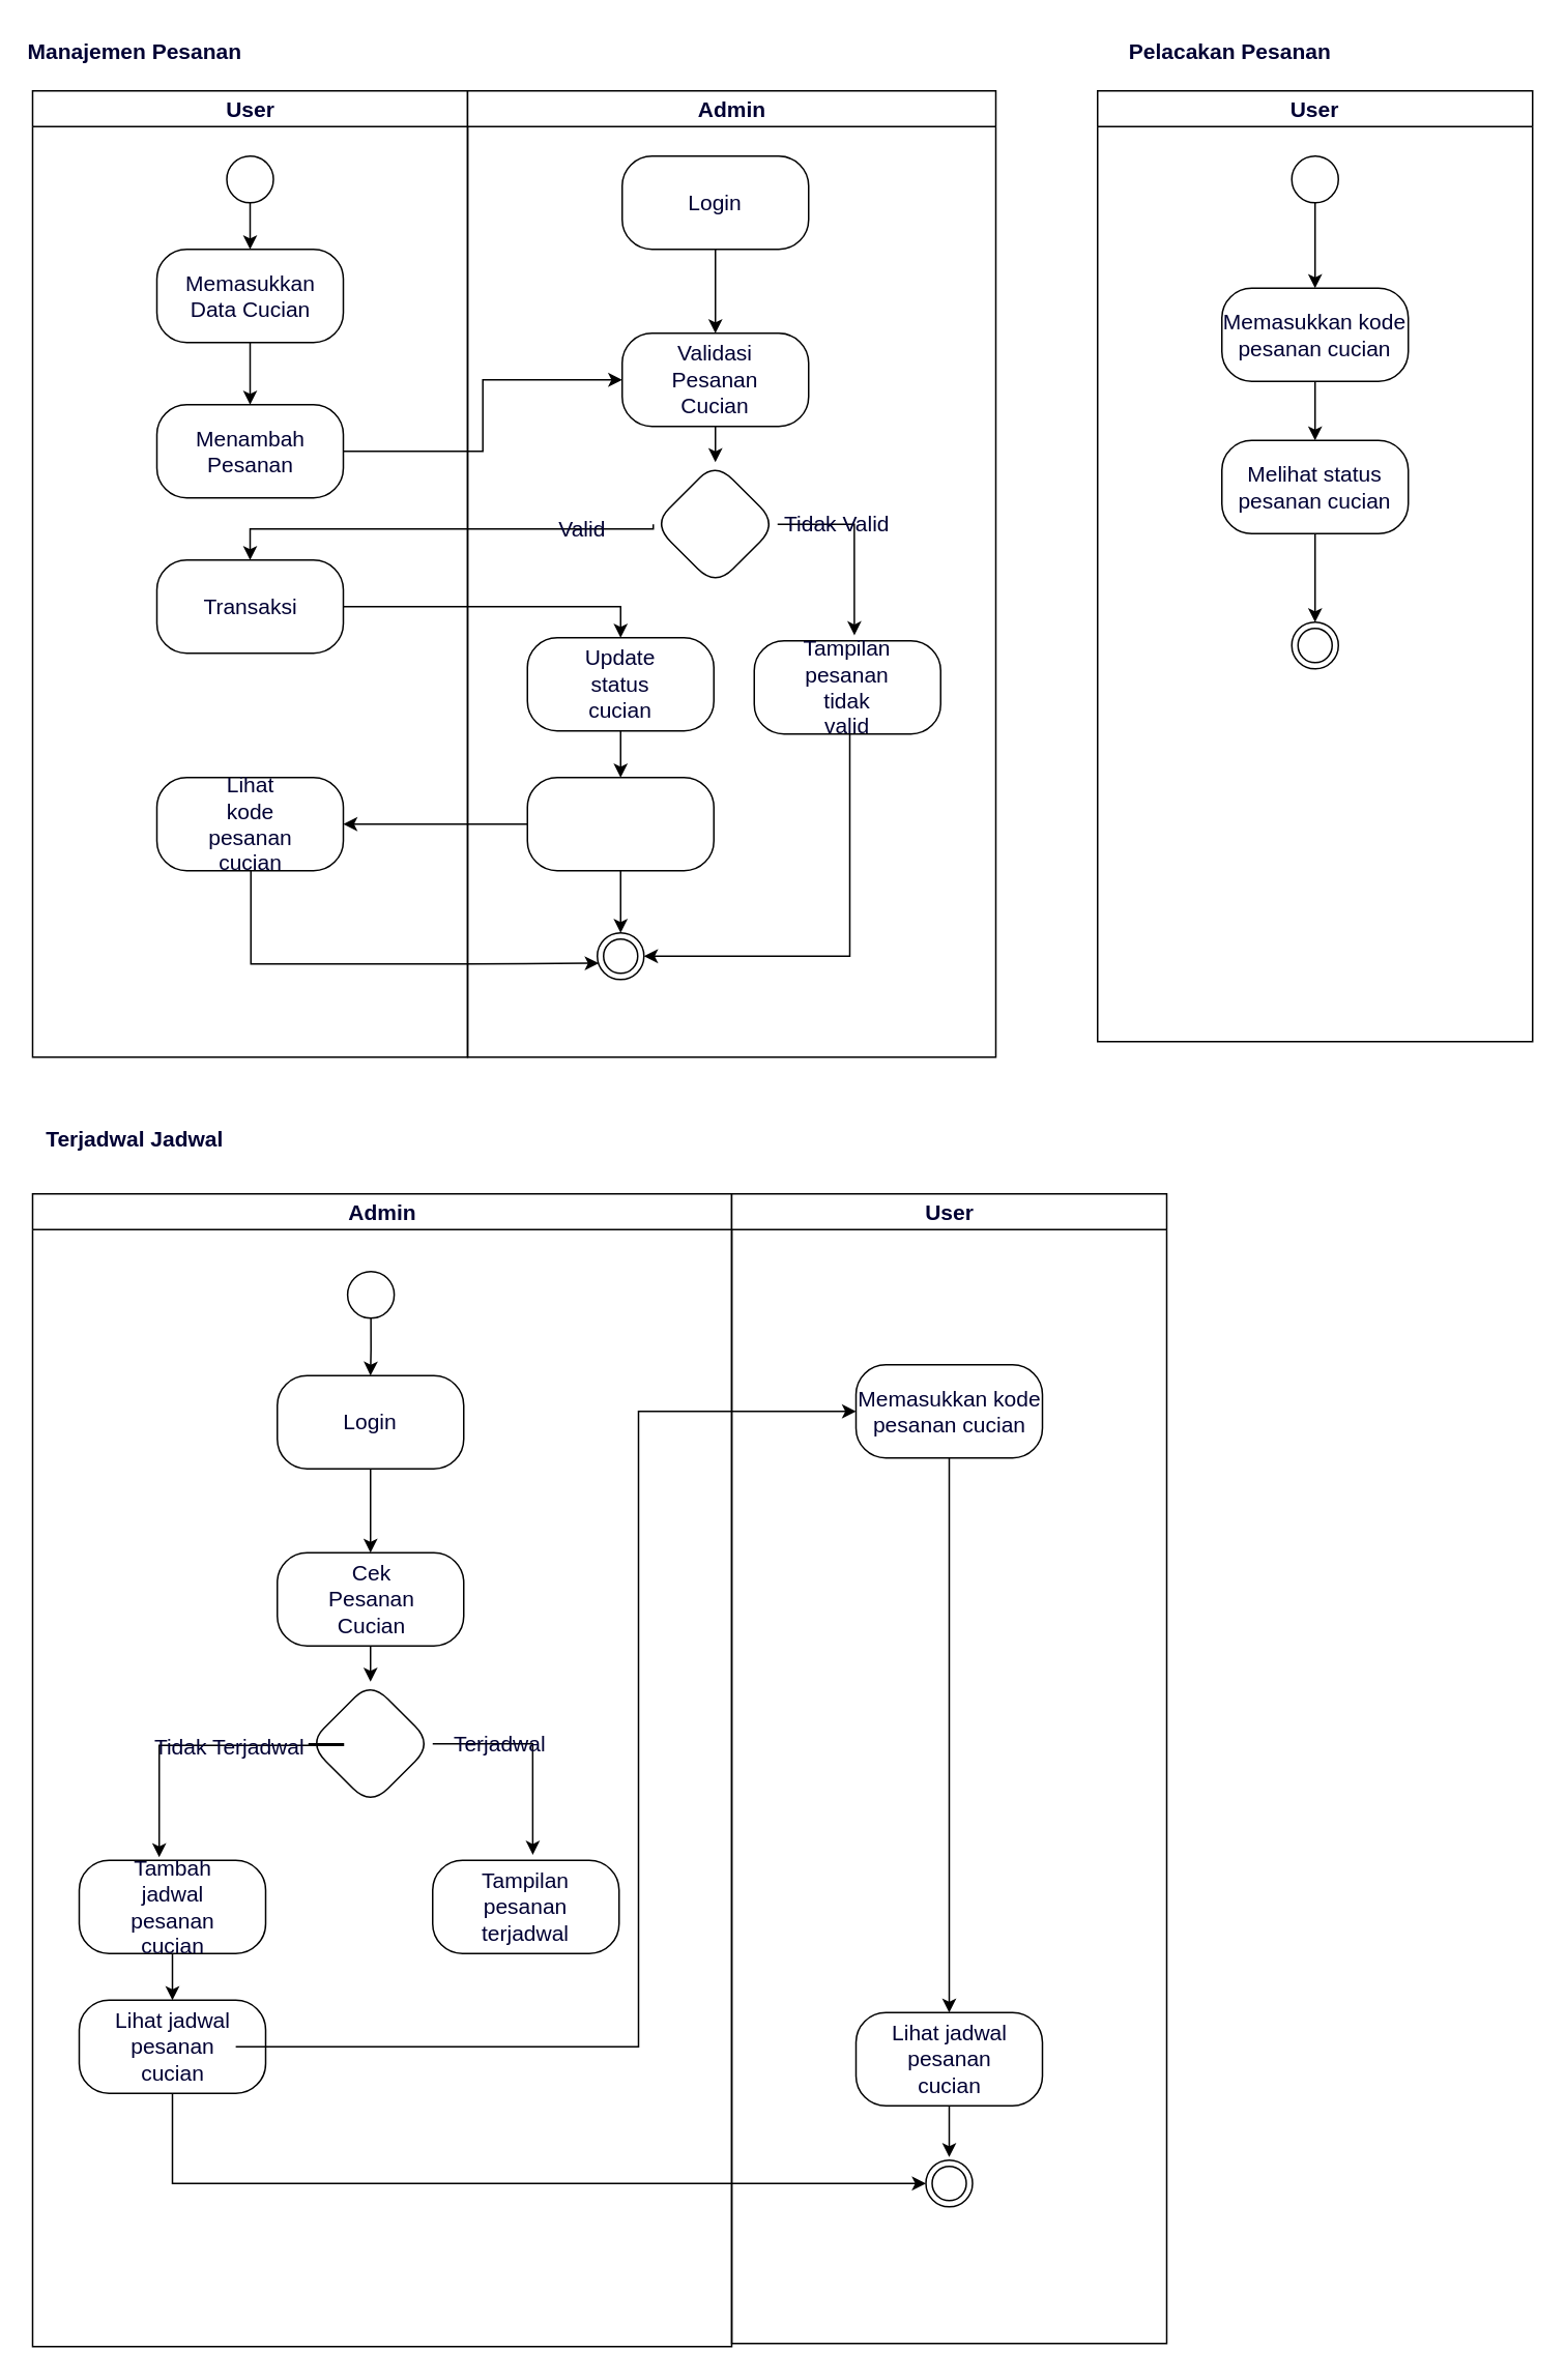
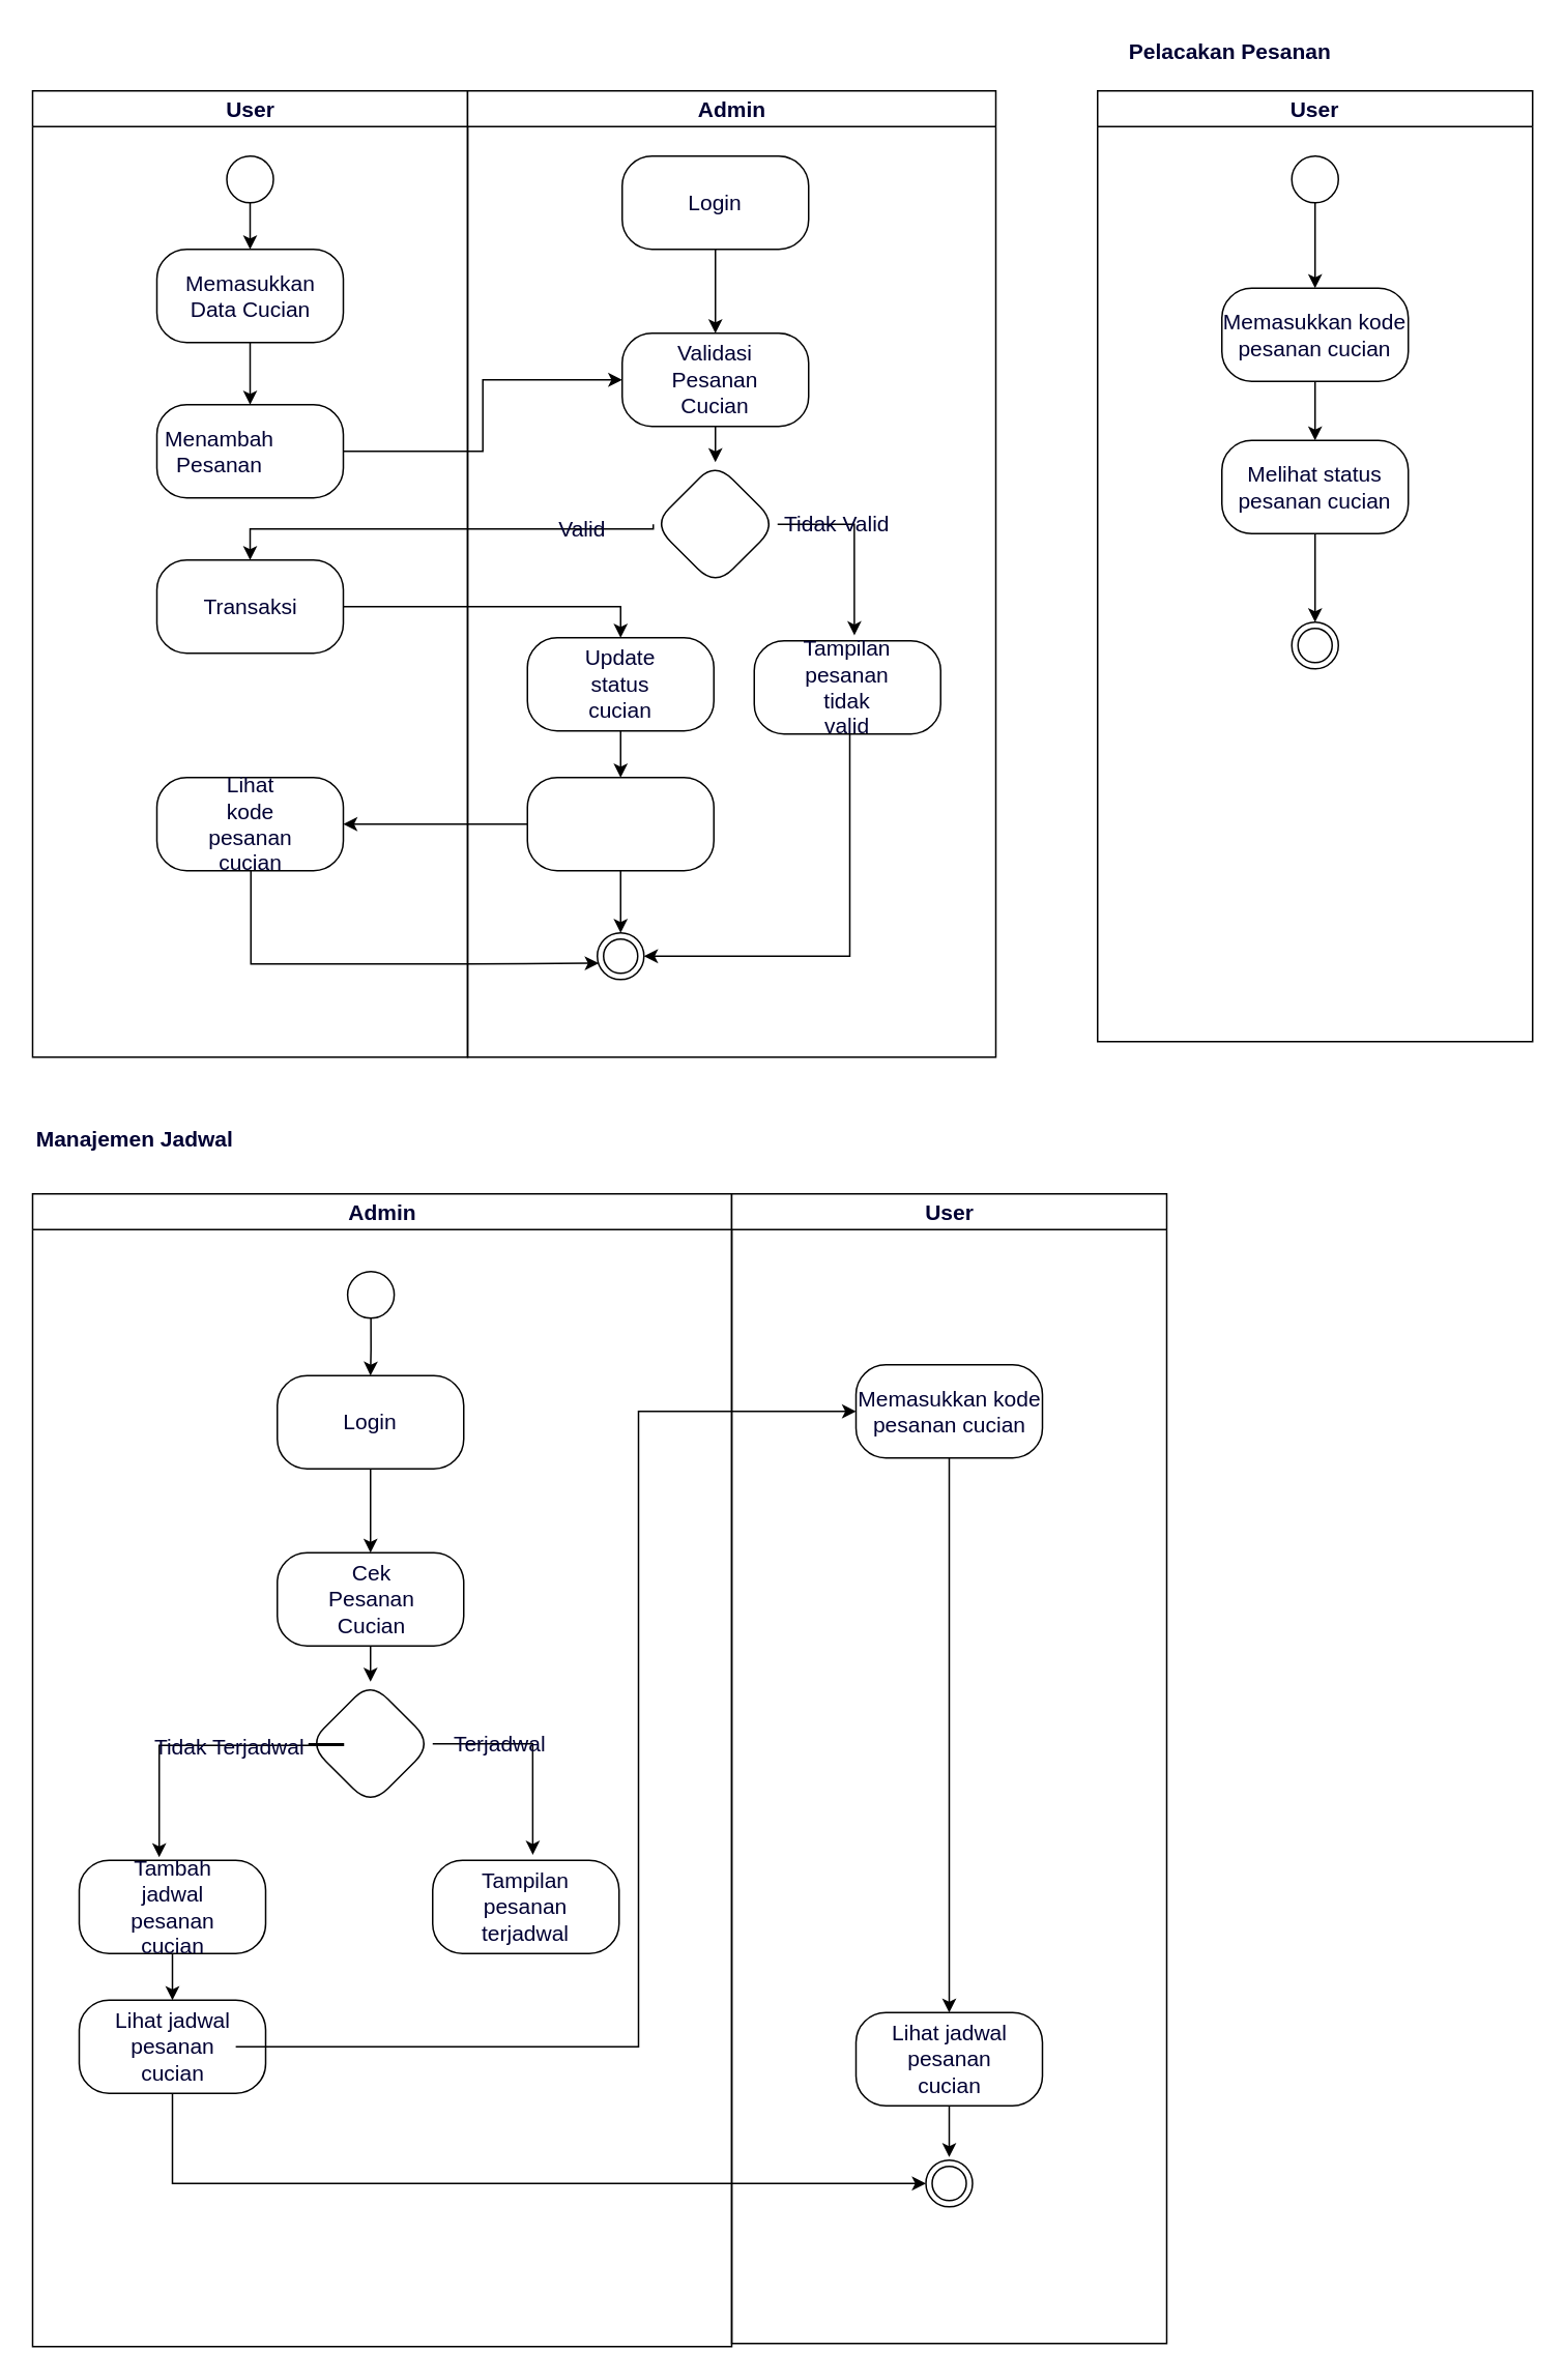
- <mxCell id="43" value="Manajemen Pesanan" style="text;align=center;fontStyle=1;verticalAlign=middle;spacingLeft=3;spacingRight=3;strokeColor=none;rotatable=0;points=[[0,0.5],[1,0.5]];portConstraint=eastwest;html=1;fontSize=14;labelBackgroundColor=none;fontColor=#000033;" parent="1" vertex="1"><mxGeometry x="20.5" y="20" width="130" height="26" as="geometry" /></mxCell>
- <mxCell id="9" value="&lt;font style=&quot;font-size: 14px;&quot;&gt;Menambah Pesanan&lt;/font&gt;" style="text;html=1;align=center;verticalAlign=middle;whiteSpace=wrap;rounded=0;fontSize=14;labelBackgroundColor=none;fontColor=#000033;" parent="2" vertex="1"><mxGeometry x="110" y="217" width="60" height="30" as="geometry" /></mxCell>
+ <mxCell id="9" value="&lt;font style=&quot;font-size: 14px;&quot;&gt;Menambah Pesanan&lt;/font&gt;" style="text;html=1;align=center;verticalAlign=middle;whiteSpace=wrap;rounded=0;fontSize=14;labelBackgroundColor=none;fontColor=#000033;" parent="2" vertex="1"><mxGeometry x="90" y="217" width="60" height="30" as="geometry" /></mxCell>
- <mxCell id="82" value="Terjadwal Jadwal" style="text;align=center;fontStyle=1;verticalAlign=middle;spacingLeft=3;spacingRight=3;strokeColor=none;rotatable=0;points=[[0,0.5],[1,0.5]];portConstraint=eastwest;html=1;fontSize=14;labelBackgroundColor=none;fontColor=#000033;" parent="1" vertex="1"><mxGeometry x="20.5" y="720" width="130" height="26" as="geometry" /></mxCell>
+ <mxCell id="82" value="Manajemen Jadwal" style="text;align=center;fontStyle=1;verticalAlign=middle;spacingLeft=3;spacingRight=3;strokeColor=none;rotatable=0;points=[[0,0.5],[1,0.5]];portConstraint=eastwest;html=1;fontSize=14;labelBackgroundColor=none;fontColor=#000033;" parent="1" vertex="1"><mxGeometry x="20.5" y="720" width="130" height="26" as="geometry" /></mxCell>
